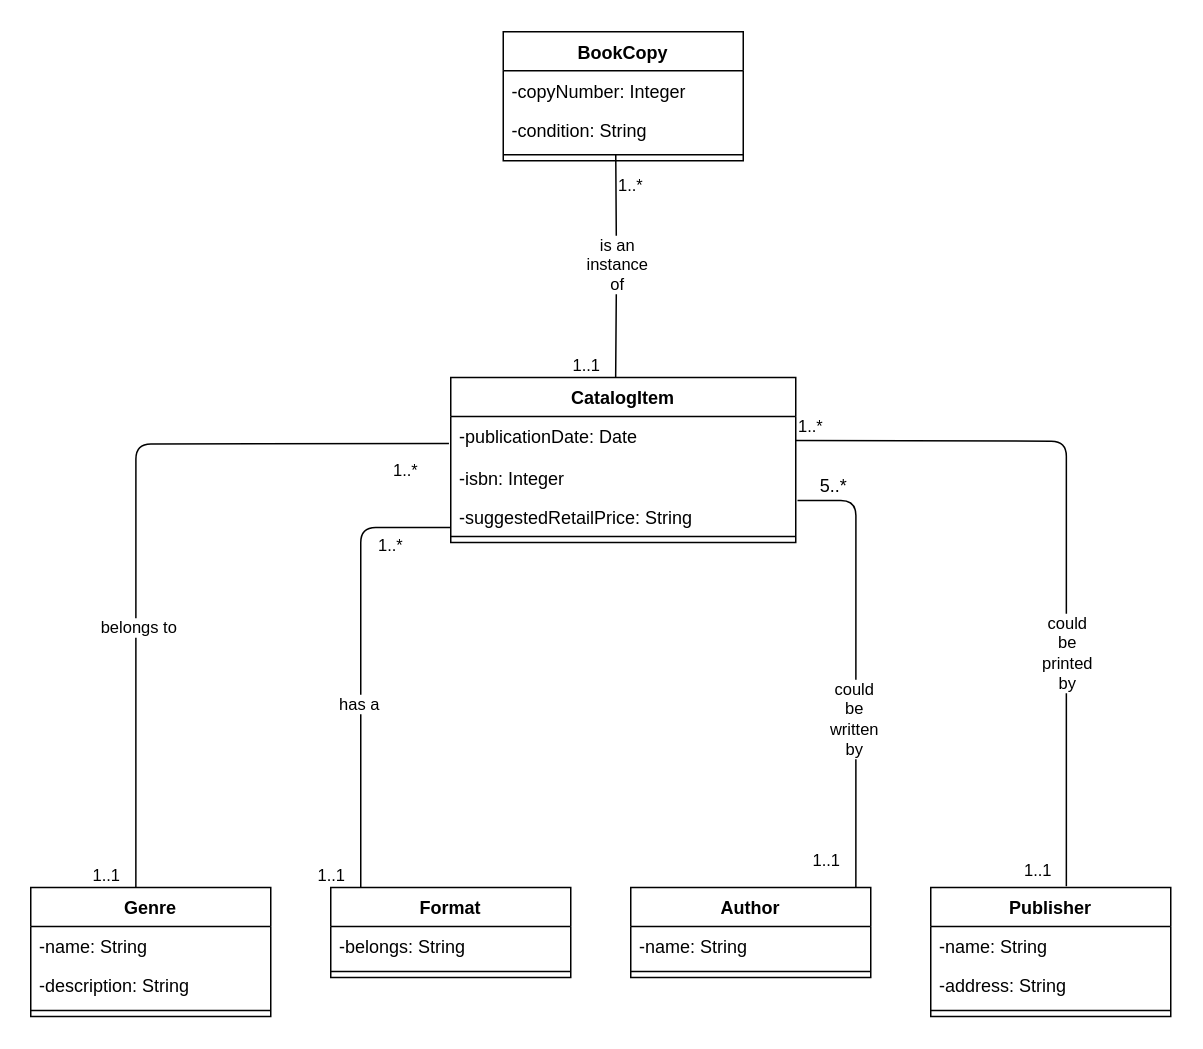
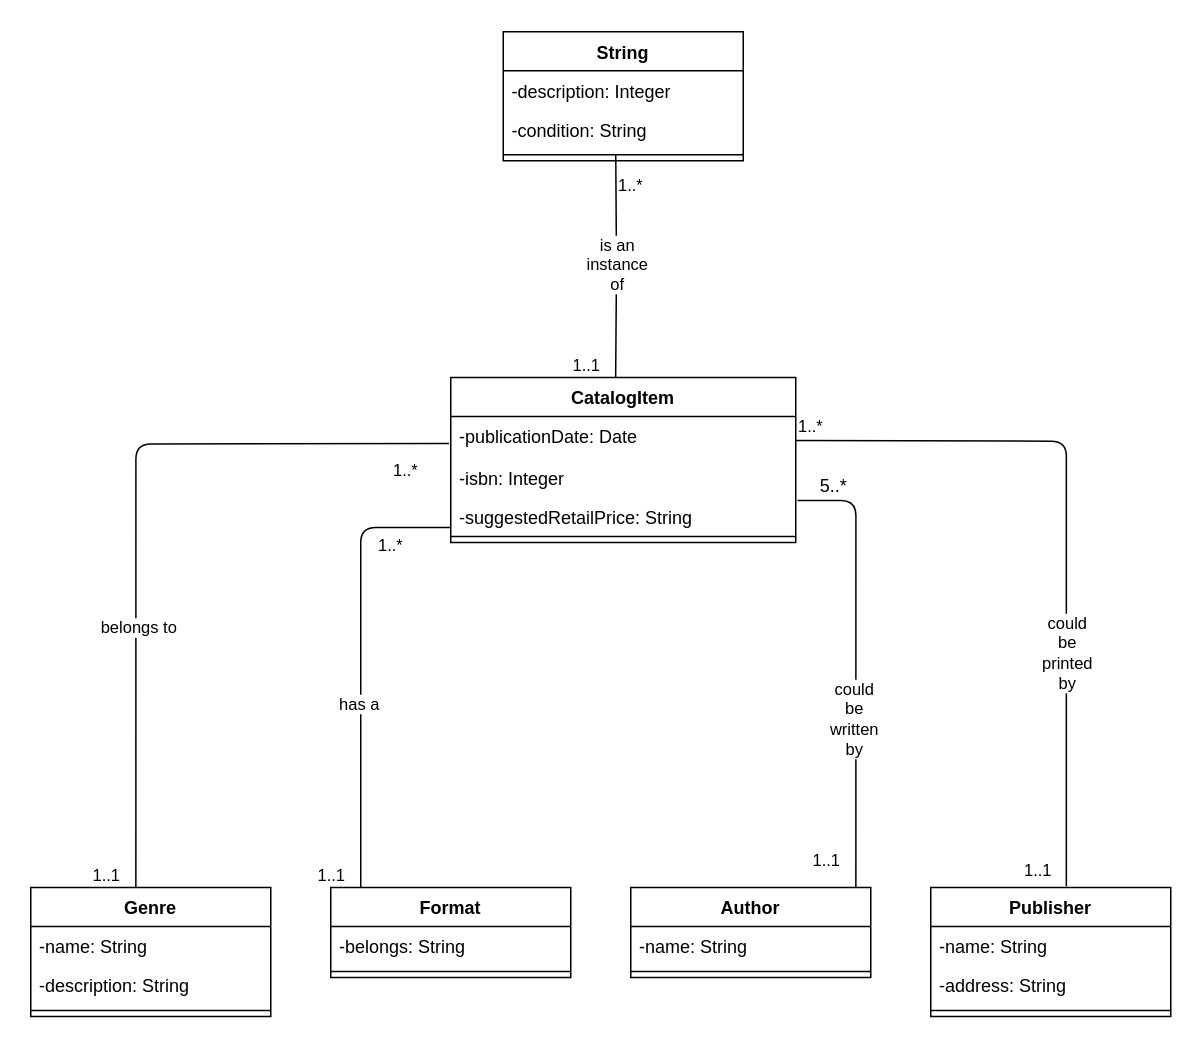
- <mxCell id="27" value="BookCopy" style="swimlane;fontStyle=1;align=center;verticalAlign=top;childLayout=stackLayout;horizontal=1;startSize=26;horizontalStack=0;resizeParent=1;resizeParentMax=0;resizeLast=0;collapsible=1;marginBottom=0;whiteSpace=wrap;html=1;" vertex="1" parent="1"><mxGeometry x="335" y="20.53" width="160" height="86" as="geometry" /></mxCell>
+ <mxCell id="27" value="String" style="swimlane;fontStyle=1;align=center;verticalAlign=top;childLayout=stackLayout;horizontal=1;startSize=26;horizontalStack=0;resizeParent=1;resizeParentMax=0;resizeLast=0;collapsible=1;marginBottom=0;whiteSpace=wrap;html=1;" vertex="1" parent="1"><mxGeometry x="335" y="20.53" width="160" height="86" as="geometry" /></mxCell>
- <mxCell id="28" value="-copyNumber: Integer" style="text;strokeColor=none;fillColor=none;align=left;verticalAlign=top;spacingLeft=4;spacingRight=4;overflow=hidden;rotatable=0;points=[[0,0.5],[1,0.5]];portConstraint=eastwest;whiteSpace=wrap;html=1;" vertex="1" parent="27"><mxGeometry y="26" width="160" height="26" as="geometry" /></mxCell>
+ <mxCell id="28" value="-description: Integer" style="text;strokeColor=none;fillColor=none;align=left;verticalAlign=top;spacingLeft=4;spacingRight=4;overflow=hidden;rotatable=0;points=[[0,0.5],[1,0.5]];portConstraint=eastwest;whiteSpace=wrap;html=1;" vertex="1" parent="27"><mxGeometry y="26" width="160" height="26" as="geometry" /></mxCell>
